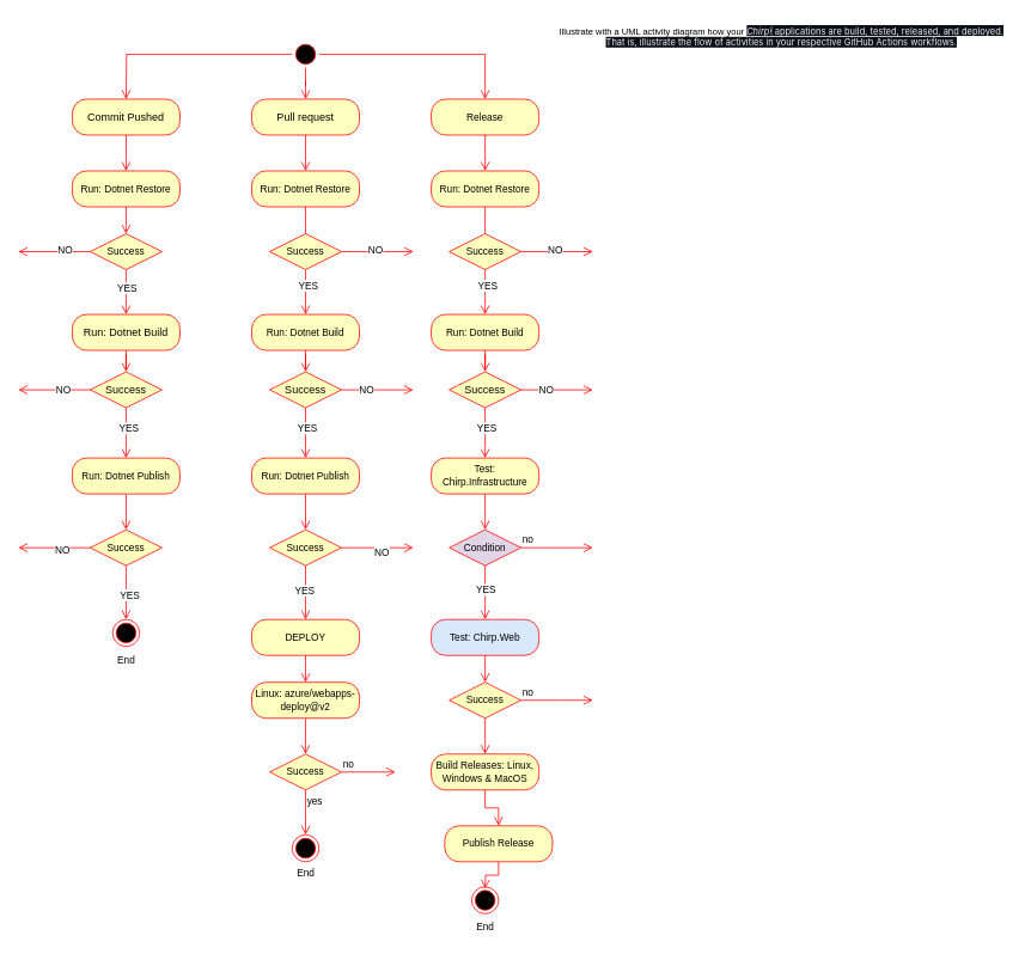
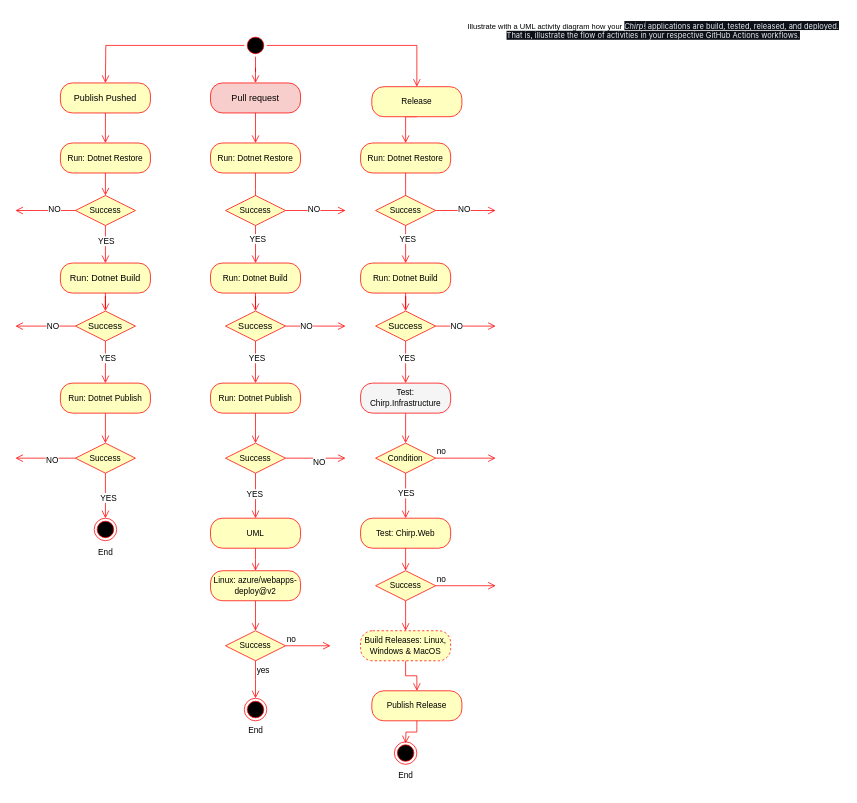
- <mxCell id="4" value="Commit Pushed" style="rounded=1;whiteSpace=wrap;html=1;arcSize=40;fontColor=#000000;fillColor=#ffffc0;strokeColor=#ff0000;" vertex="1" parent="1"><mxGeometry x="80" y="110" width="120" height="40" as="geometry" /></mxCell>
+ <mxCell id="4" value="Publish Pushed" style="rounded=1;whiteSpace=wrap;html=1;arcSize=40;fontColor=#000000;fillColor=#ffffc0;strokeColor=#ff0000;" vertex="1" parent="1"><mxGeometry x="80" y="110" width="120" height="40" as="geometry" /></mxCell>
- <mxCell id="6" value="Pull request" style="rounded=1;whiteSpace=wrap;html=1;arcSize=40;fontColor=#000000;fillColor=#ffffc0;strokeColor=#ff0000;" vertex="1" parent="1"><mxGeometry x="280" y="110" width="120" height="40" as="geometry" /></mxCell>
+ <mxCell id="6" value="Pull request" style="rounded=1;whiteSpace=wrap;html=1;arcSize=40;fontColor=#000000;fillColor=#f8cecc;strokeColor=#ff0000;" vertex="1" parent="1"><mxGeometry x="280" y="110" width="120" height="40" as="geometry" /></mxCell>
- <mxCell id="66" value="Release" style="rounded=1;whiteSpace=wrap;html=1;arcSize=40;fontColor=#000000;fillColor=#ffffc0;strokeColor=#ff0000;fontFamily=Helvetica;fontSize=11;" vertex="1" parent="1"><mxGeometry x="480" y="110" width="120" height="40" as="geometry" /></mxCell>
+ <mxCell id="66" value="Release" style="rounded=1;whiteSpace=wrap;html=1;arcSize=40;fontColor=#000000;fillColor=#ffffc0;strokeColor=#ff0000;fontFamily=Helvetica;fontSize=11;" vertex="1" parent="1"><mxGeometry x="495" y="115" width="120" height="40" as="geometry" /></mxCell>
- <mxCell id="82" value="Test: Chirp.Infrastructure" style="rounded=1;whiteSpace=wrap;html=1;arcSize=40;fontColor=#000000;fillColor=#ffffc0;strokeColor=#ff0000;fontFamily=Helvetica;fontSize=11;" vertex="1" parent="1"><mxGeometry x="480" y="510" width="120" height="40" as="geometry" /></mxCell>
+ <mxCell id="82" value="Test: Chirp.Infrastructure" style="rounded=1;whiteSpace=wrap;html=1;arcSize=40;fontColor=#000000;fillColor=#f5f5f5;strokeColor=#ff0000;fontFamily=Helvetica;fontSize=11;" vertex="1" parent="1"><mxGeometry x="480" y="510" width="120" height="40" as="geometry" /></mxCell>
- <mxCell id="83" value="Condition" style="rhombus;whiteSpace=wrap;html=1;fontColor=#000000;fillColor=#e1d5e7;strokeColor=#ff0000;fontFamily=Helvetica;fontSize=11;" vertex="1" parent="1"><mxGeometry x="500" y="590" width="80" height="40" as="geometry" /></mxCell>
+ <mxCell id="83" value="Condition" style="rhombus;whiteSpace=wrap;html=1;fontColor=#000000;fillColor=#ffffc0;strokeColor=#ff0000;fontFamily=Helvetica;fontSize=11;" vertex="1" parent="1"><mxGeometry x="500" y="590" width="80" height="40" as="geometry" /></mxCell>
- <mxCell id="55" value="DEPLOY" style="rounded=1;whiteSpace=wrap;html=1;arcSize=40;fontColor=#000000;fillColor=#ffffc0;strokeColor=#ff0000;fontFamily=Helvetica;fontSize=11;" vertex="1" parent="1"><mxGeometry x="280" y="690" width="120" height="40" as="geometry" /></mxCell>
+ <mxCell id="55" value="UML" style="rounded=1;whiteSpace=wrap;html=1;arcSize=40;fontColor=#000000;fillColor=#ffffc0;strokeColor=#ff0000;fontFamily=Helvetica;fontSize=11;" vertex="1" parent="1"><mxGeometry x="280" y="690" width="120" height="40" as="geometry" /></mxCell>
- <mxCell id="87" value="Test: Chirp.Web" style="rounded=1;whiteSpace=wrap;html=1;arcSize=40;fontColor=#000000;fillColor=#dae8fc;strokeColor=#ff0000;fontFamily=Helvetica;fontSize=11;" vertex="1" parent="1"><mxGeometry x="480" y="690" width="120" height="40" as="geometry" /></mxCell>
+ <mxCell id="87" value="Test: Chirp.Web" style="rounded=1;whiteSpace=wrap;html=1;arcSize=40;fontColor=#000000;fillColor=#ffffc0;strokeColor=#ff0000;fontFamily=Helvetica;fontSize=11;" vertex="1" parent="1"><mxGeometry x="480" y="690" width="120" height="40" as="geometry" /></mxCell>
- <mxCell id="93" value="Build Releases: Linux, Windows &amp;amp; MacOS" style="rounded=1;whiteSpace=wrap;html=1;arcSize=40;fontColor=#000000;fillColor=#ffffc0;strokeColor=#ff0000;fontFamily=Helvetica;fontSize=11;" vertex="1" parent="1"><mxGeometry x="480" y="840" width="120" height="40" as="geometry" /></mxCell>
+ <mxCell id="93" value="Build Releases: Linux, Windows &amp;amp; MacOS" style="rounded=1;whiteSpace=wrap;html=1;arcSize=40;fontColor=#000000;fillColor=#ffffc0;strokeColor=#ff0000;fontFamily=Helvetica;fontSize=11;dashed=1;" vertex="1" parent="1"><mxGeometry x="480" y="840" width="120" height="40" as="geometry" /></mxCell>
